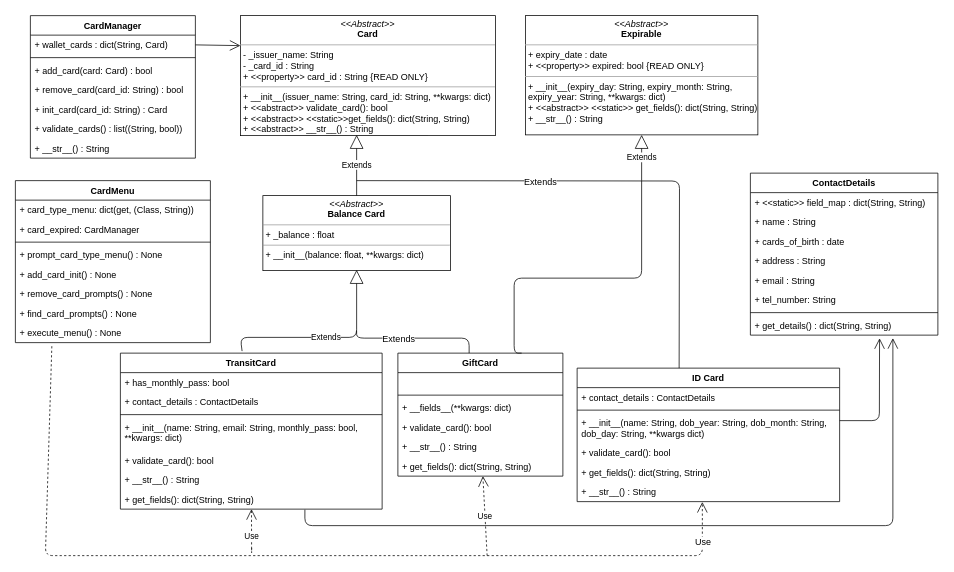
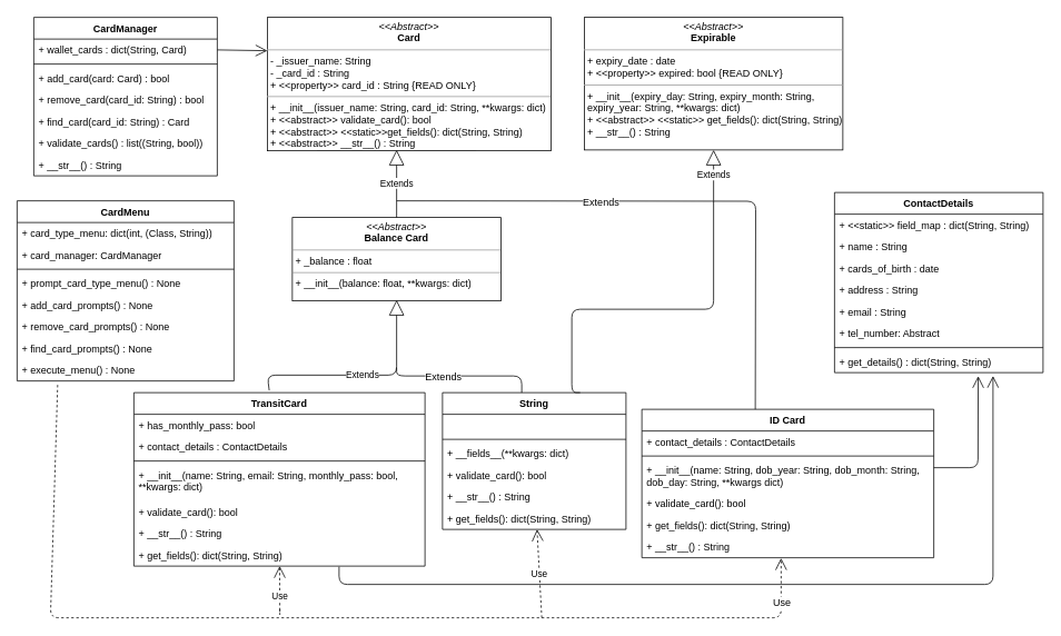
- <mxCell id="20" value="+ init_card(card_id: String) : Card" style="text;strokeColor=none;fillColor=none;align=left;verticalAlign=top;spacingLeft=4;spacingRight=4;overflow=hidden;rotatable=0;points=[[0,0.5],[1,0.5]];portConstraint=eastwest;" vertex="1" parent="15"><mxGeometry y="112" width="220" height="26" as="geometry" /></mxCell>
+ <mxCell id="20" value="+ find_card(card_id: String) : Card" style="text;strokeColor=none;fillColor=none;align=left;verticalAlign=top;spacingLeft=4;spacingRight=4;overflow=hidden;rotatable=0;points=[[0,0.5],[1,0.5]];portConstraint=eastwest;" vertex="1" parent="15"><mxGeometry y="112" width="220" height="26" as="geometry" /></mxCell>
- <mxCell id="7" value="+ card_type_menu: dict(get, (Class, String))" style="text;strokeColor=none;fillColor=none;align=left;verticalAlign=top;spacingLeft=4;spacingRight=4;overflow=hidden;rotatable=0;points=[[0,0.5],[1,0.5]];portConstraint=eastwest;" vertex="1" parent="6"><mxGeometry y="26" width="260" height="26" as="geometry" /></mxCell>
+ <mxCell id="7" value="+ card_type_menu: dict(int, (Class, String))" style="text;strokeColor=none;fillColor=none;align=left;verticalAlign=top;spacingLeft=4;spacingRight=4;overflow=hidden;rotatable=0;points=[[0,0.5],[1,0.5]];portConstraint=eastwest;" vertex="1" parent="6"><mxGeometry y="26" width="260" height="26" as="geometry" /></mxCell>
- <mxCell id="8" value="+ card_expired: CardManager" style="text;strokeColor=none;fillColor=none;align=left;verticalAlign=top;spacingLeft=4;spacingRight=4;overflow=hidden;rotatable=0;points=[[0,0.5],[1,0.5]];portConstraint=eastwest;" vertex="1" parent="6"><mxGeometry y="52" width="260" height="26" as="geometry" /></mxCell>
+ <mxCell id="8" value="+ card_manager: CardManager" style="text;strokeColor=none;fillColor=none;align=left;verticalAlign=top;spacingLeft=4;spacingRight=4;overflow=hidden;rotatable=0;points=[[0,0.5],[1,0.5]];portConstraint=eastwest;" vertex="1" parent="6"><mxGeometry y="52" width="260" height="26" as="geometry" /></mxCell>
- <mxCell id="11" value="+ add_card_init() : None" style="text;strokeColor=none;fillColor=none;align=left;verticalAlign=top;spacingLeft=4;spacingRight=4;overflow=hidden;rotatable=0;points=[[0,0.5],[1,0.5]];portConstraint=eastwest;" vertex="1" parent="6"><mxGeometry y="112" width="260" height="26" as="geometry" /></mxCell>
+ <mxCell id="11" value="+ add_card_prompts() : None" style="text;strokeColor=none;fillColor=none;align=left;verticalAlign=top;spacingLeft=4;spacingRight=4;overflow=hidden;rotatable=0;points=[[0,0.5],[1,0.5]];portConstraint=eastwest;" vertex="1" parent="6"><mxGeometry y="112" width="260" height="26" as="geometry" /></mxCell>
- <mxCell id="63" value="+ tel_number: String" style="text;strokeColor=none;fillColor=none;align=left;verticalAlign=top;spacingLeft=4;spacingRight=4;overflow=hidden;rotatable=0;points=[[0,0.5],[1,0.5]];portConstraint=eastwest;" vertex="1" parent="57"><mxGeometry y="156" width="250" height="26" as="geometry" /></mxCell>
+ <mxCell id="63" value="+ tel_number: Abstract" style="text;strokeColor=none;fillColor=none;align=left;verticalAlign=top;spacingLeft=4;spacingRight=4;overflow=hidden;rotatable=0;points=[[0,0.5],[1,0.5]];portConstraint=eastwest;" vertex="1" parent="57"><mxGeometry y="156" width="250" height="26" as="geometry" /></mxCell>
- <mxCell id="38" value="GiftCard" style="swimlane;fontStyle=1;align=center;verticalAlign=top;childLayout=stackLayout;horizontal=1;startSize=26;horizontalStack=0;resizeParent=1;resizeParentMax=0;resizeLast=0;collapsible=1;marginBottom=0;" vertex="1" parent="1"><mxGeometry x="530" y="470" width="220" height="164" as="geometry" /></mxCell>
+ <mxCell id="38" value="String" style="swimlane;fontStyle=1;align=center;verticalAlign=top;childLayout=stackLayout;horizontal=1;startSize=26;horizontalStack=0;resizeParent=1;resizeParentMax=0;resizeLast=0;collapsible=1;marginBottom=0;" vertex="1" parent="1"><mxGeometry x="530" y="470" width="220" height="164" as="geometry" /></mxCell>
